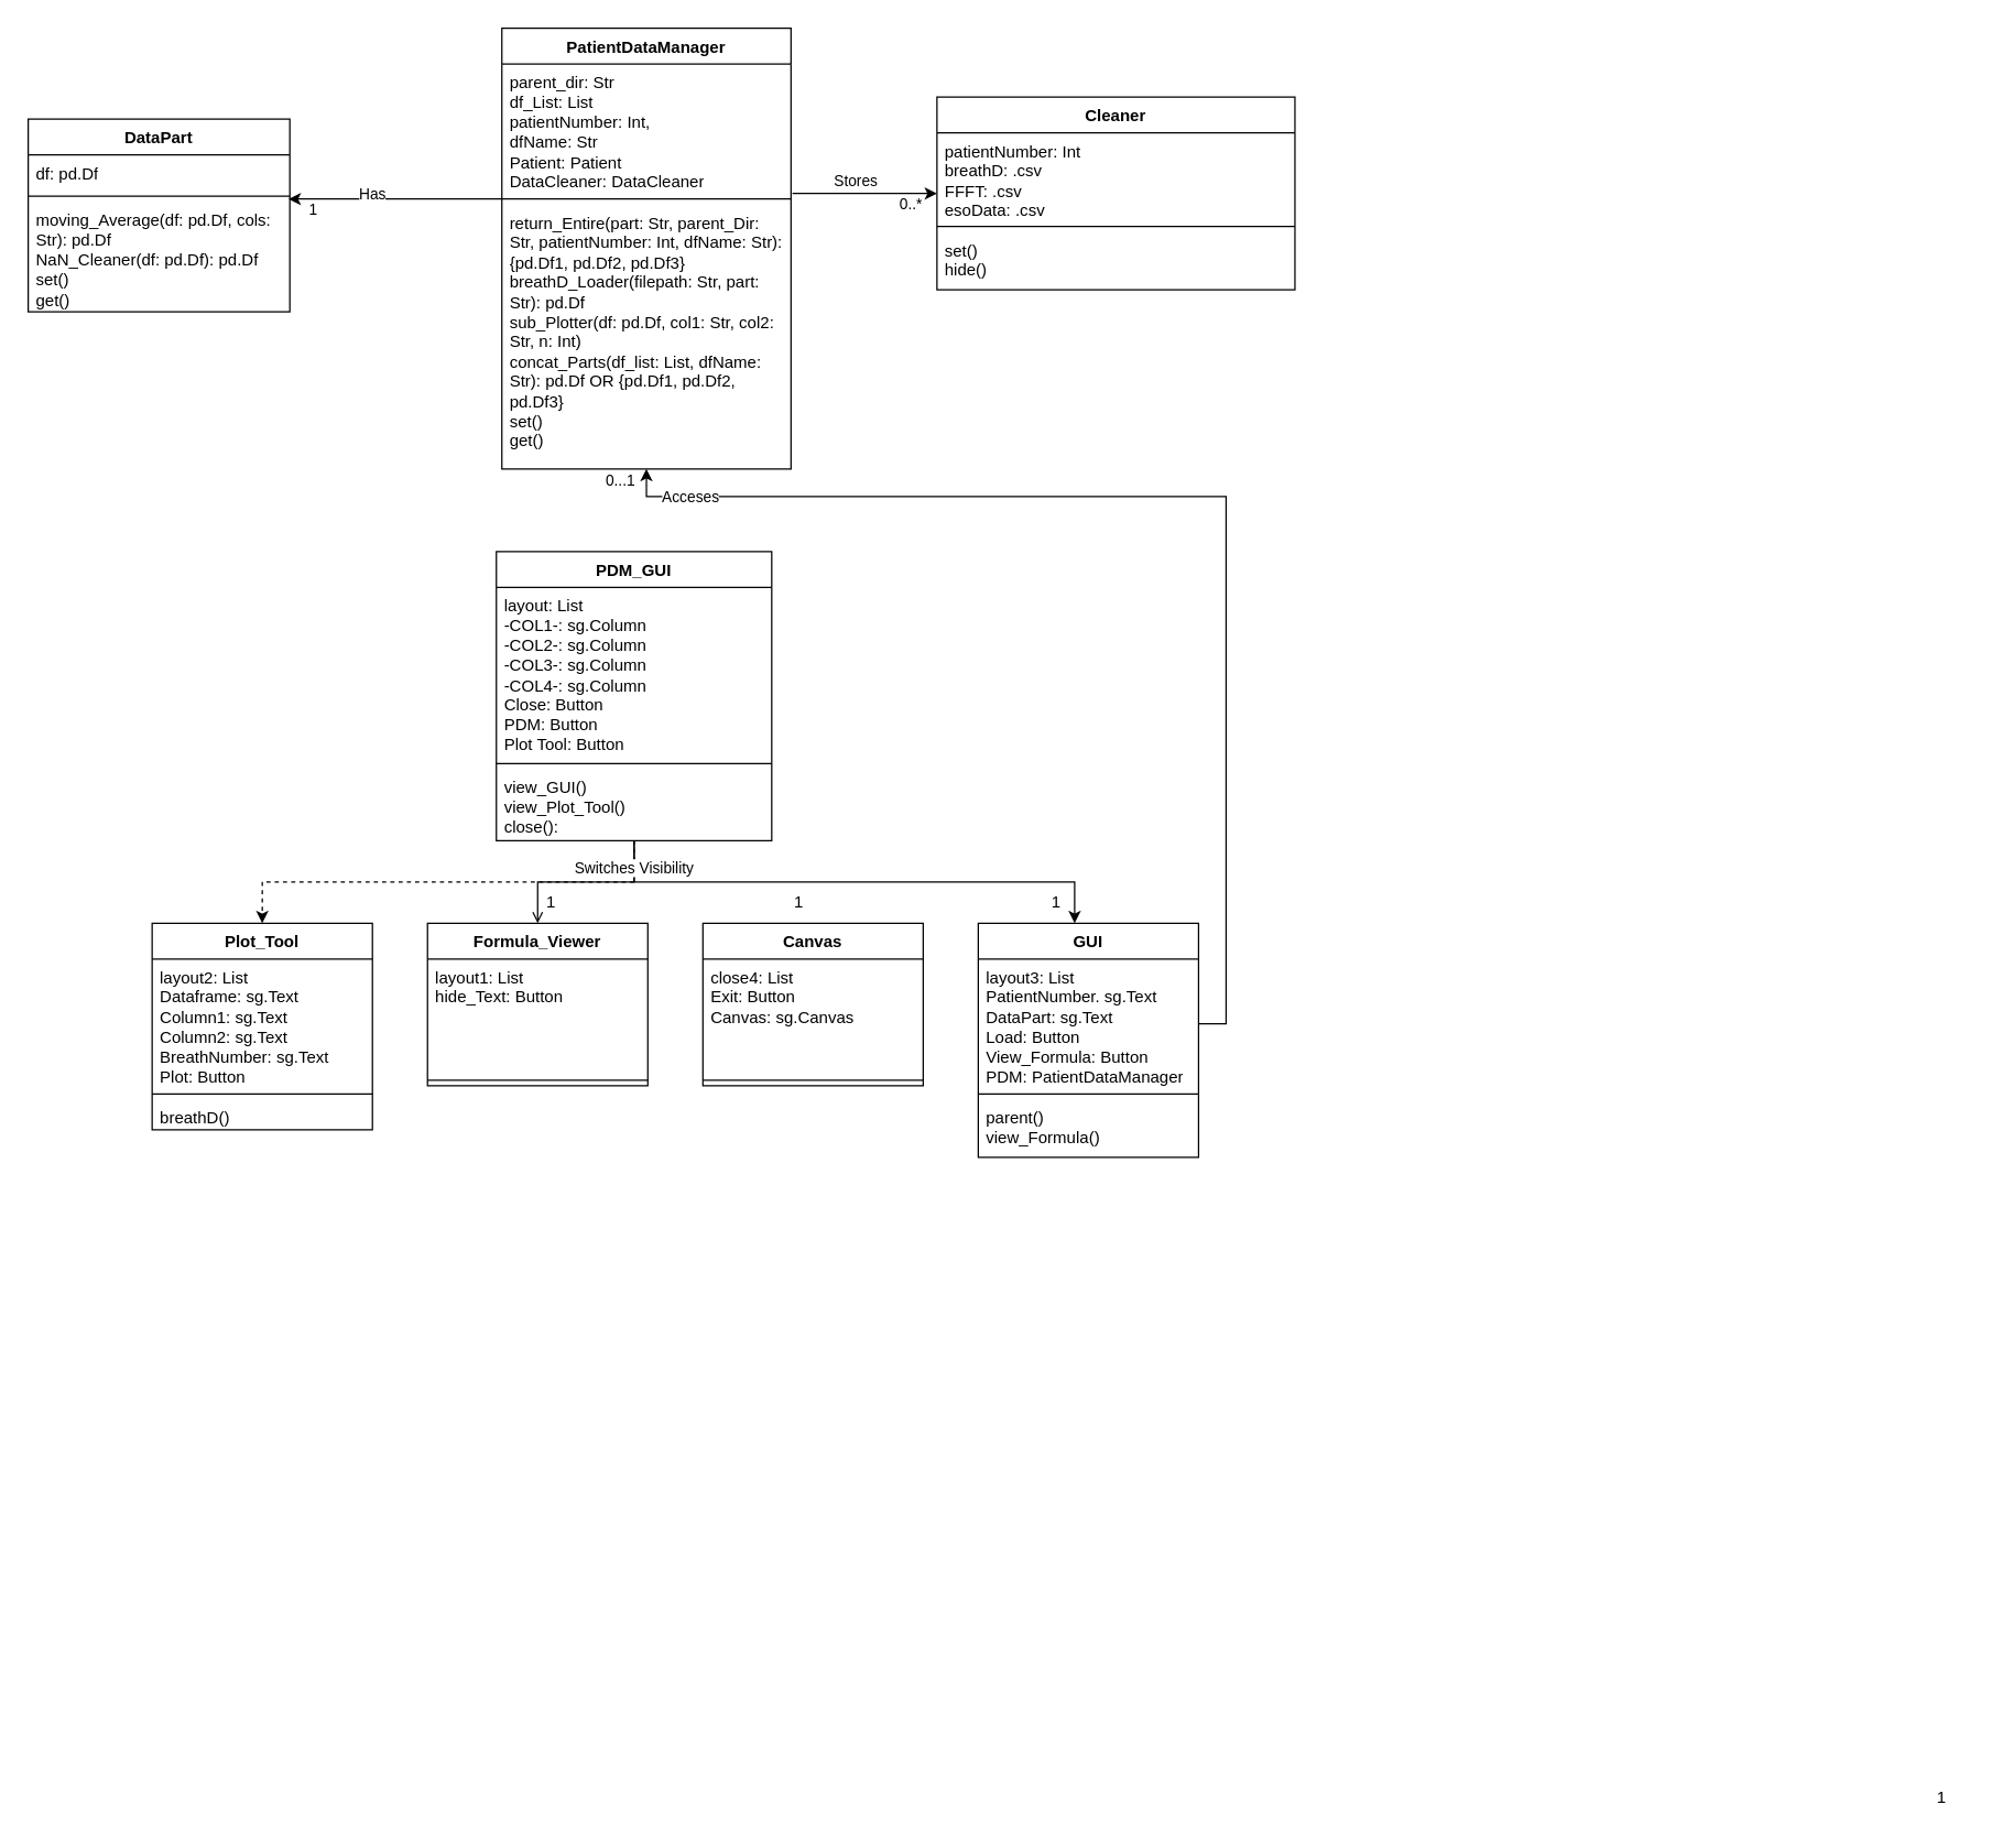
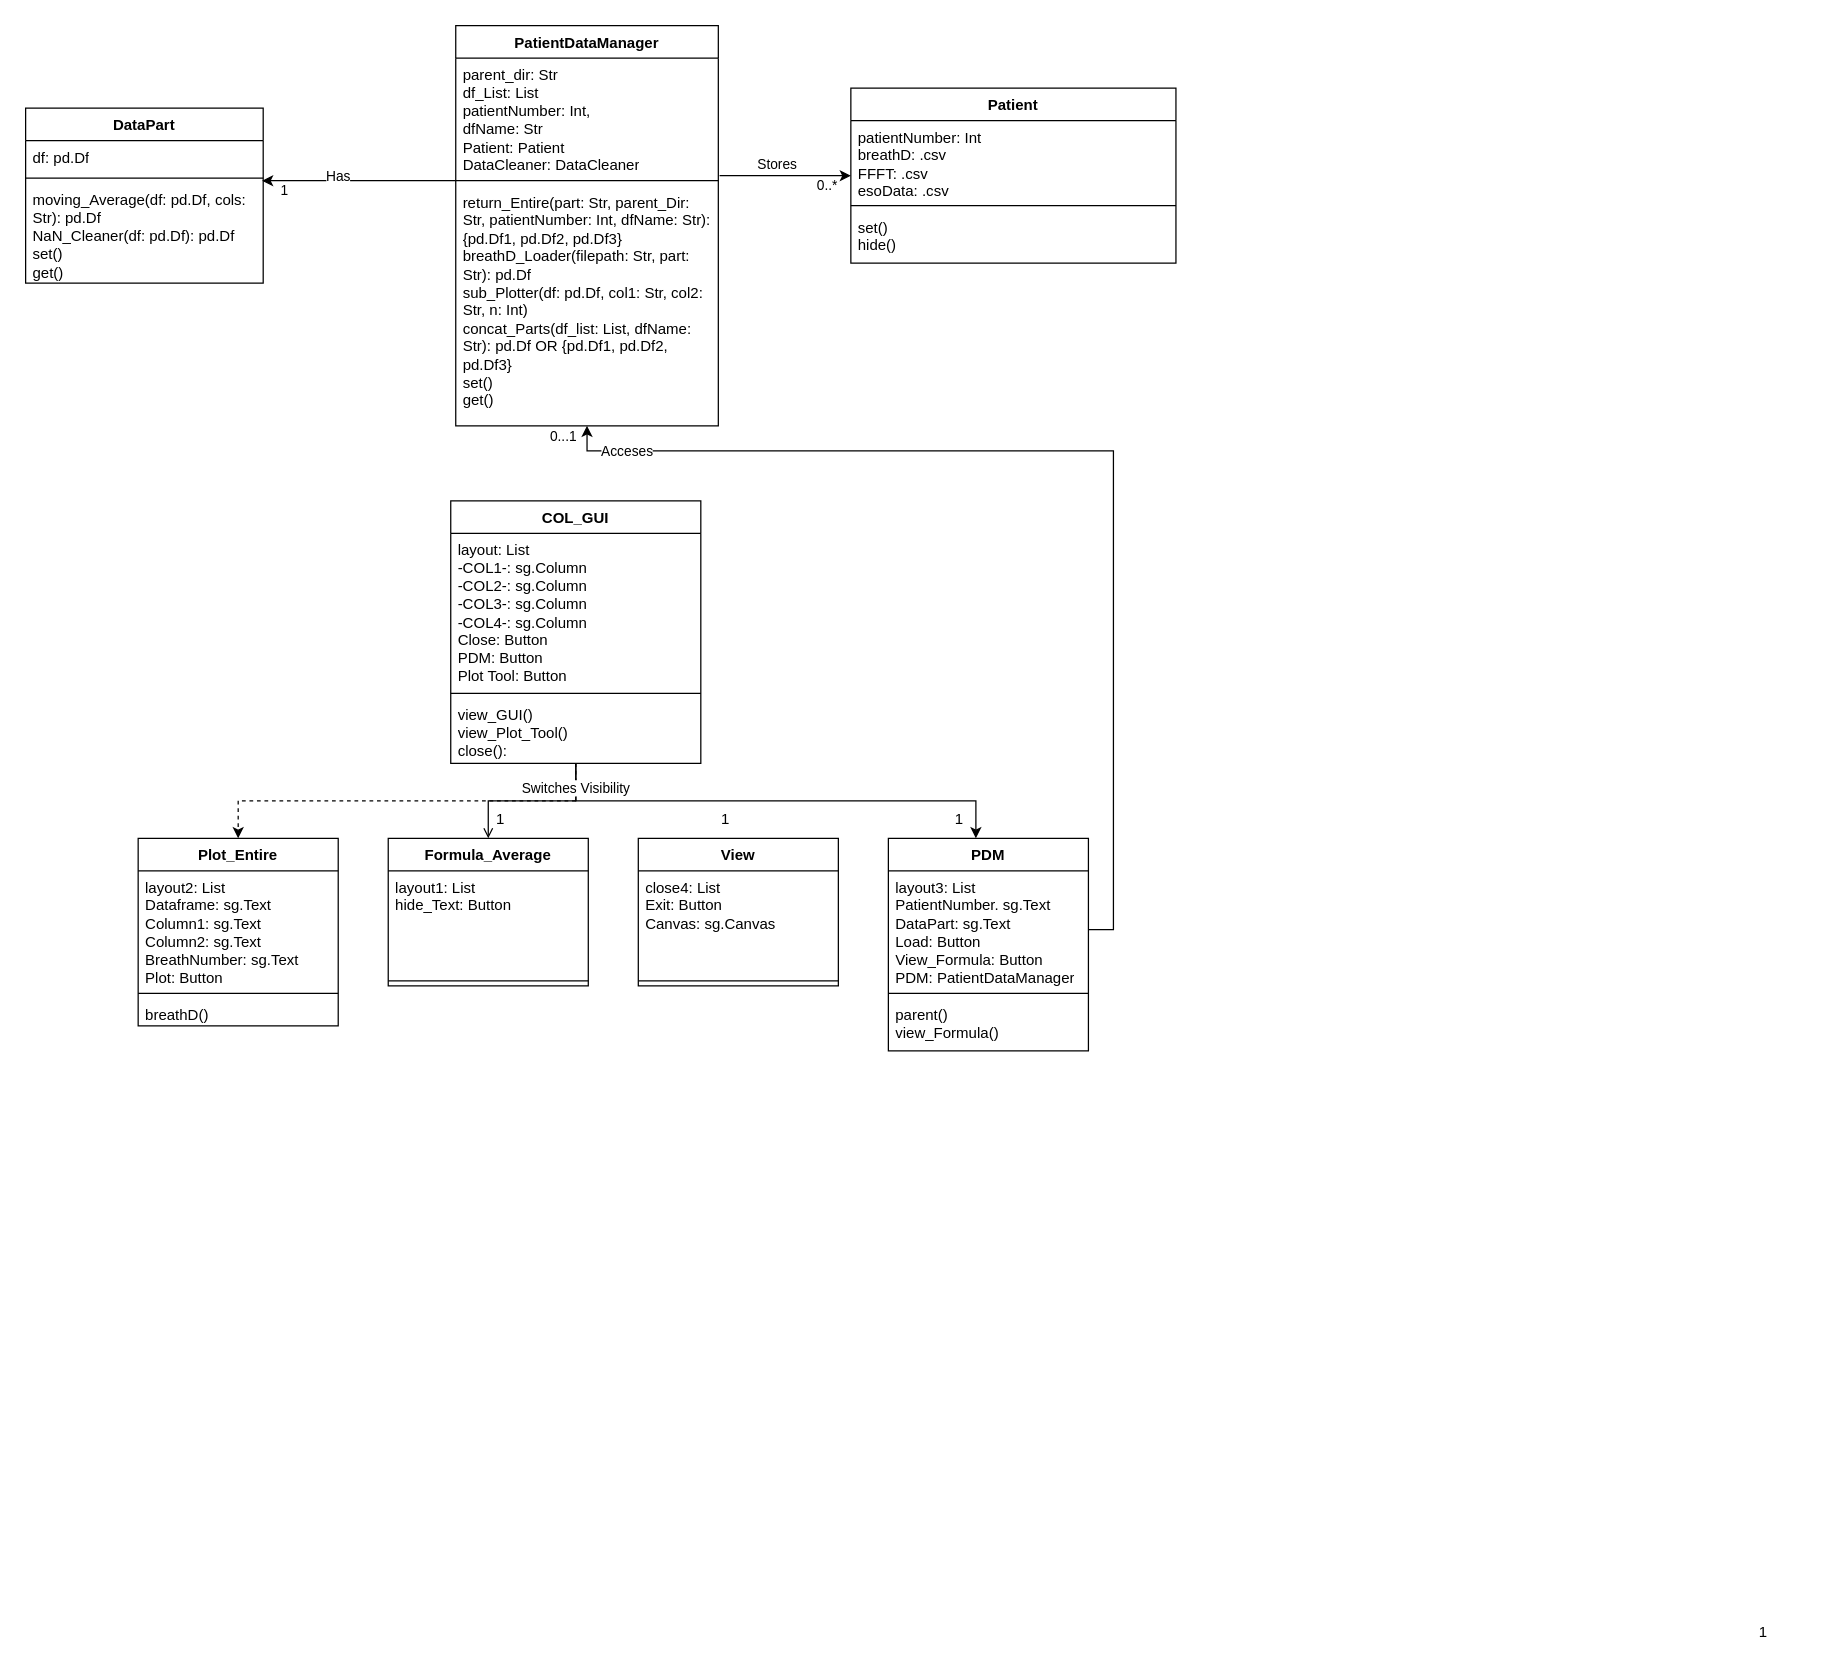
- <mxCell id="8" value="Cleaner" style="swimlane;fontStyle=1;align=center;verticalAlign=top;childLayout=stackLayout;horizontal=1;startSize=26;horizontalStack=0;resizeParent=1;resizeParentMax=0;resizeLast=0;collapsible=1;marginBottom=0;whiteSpace=wrap;html=1;" parent="1" vertex="1"><mxGeometry x="680" y="70" width="260" height="140" as="geometry" /></mxCell>
+ <mxCell id="8" value="Patient" style="swimlane;fontStyle=1;align=center;verticalAlign=top;childLayout=stackLayout;horizontal=1;startSize=26;horizontalStack=0;resizeParent=1;resizeParentMax=0;resizeLast=0;collapsible=1;marginBottom=0;whiteSpace=wrap;html=1;" parent="1" vertex="1"><mxGeometry x="680" y="70" width="260" height="140" as="geometry" /></mxCell>
- <mxCell id="19" value="PDM_GUI" style="swimlane;fontStyle=1;align=center;verticalAlign=top;childLayout=stackLayout;horizontal=1;startSize=26;horizontalStack=0;resizeParent=1;resizeParentMax=0;resizeLast=0;collapsible=1;marginBottom=0;whiteSpace=wrap;html=1;" parent="1" vertex="1"><mxGeometry x="360" y="400" width="200" height="210" as="geometry" /></mxCell>
+ <mxCell id="19" value="COL_GUI" style="swimlane;fontStyle=1;align=center;verticalAlign=top;childLayout=stackLayout;horizontal=1;startSize=26;horizontalStack=0;resizeParent=1;resizeParentMax=0;resizeLast=0;collapsible=1;marginBottom=0;whiteSpace=wrap;html=1;" parent="1" vertex="1"><mxGeometry x="360" y="400" width="200" height="210" as="geometry" /></mxCell>
- <mxCell id="23" value="Plot_Tool" style="swimlane;fontStyle=1;align=center;verticalAlign=top;childLayout=stackLayout;horizontal=1;startSize=26;horizontalStack=0;resizeParent=1;resizeParentMax=0;resizeLast=0;collapsible=1;marginBottom=0;whiteSpace=wrap;html=1;" parent="1" vertex="1"><mxGeometry x="110" y="670" width="160" height="150" as="geometry" /></mxCell>
+ <mxCell id="23" value="Plot_Entire" style="swimlane;fontStyle=1;align=center;verticalAlign=top;childLayout=stackLayout;horizontal=1;startSize=26;horizontalStack=0;resizeParent=1;resizeParentMax=0;resizeLast=0;collapsible=1;marginBottom=0;whiteSpace=wrap;html=1;" parent="1" vertex="1"><mxGeometry x="110" y="670" width="160" height="150" as="geometry" /></mxCell>
- <mxCell id="27" value="Formula_Viewer" style="swimlane;fontStyle=1;align=center;verticalAlign=top;childLayout=stackLayout;horizontal=1;startSize=26;horizontalStack=0;resizeParent=1;resizeParentMax=0;resizeLast=0;collapsible=1;marginBottom=0;whiteSpace=wrap;html=1;" parent="1" vertex="1"><mxGeometry x="310" y="670" width="160" height="118" as="geometry" /></mxCell>
+ <mxCell id="27" value="Formula_Average" style="swimlane;fontStyle=1;align=center;verticalAlign=top;childLayout=stackLayout;horizontal=1;startSize=26;horizontalStack=0;resizeParent=1;resizeParentMax=0;resizeLast=0;collapsible=1;marginBottom=0;whiteSpace=wrap;html=1;" parent="1" vertex="1"><mxGeometry x="310" y="670" width="160" height="118" as="geometry" /></mxCell>
- <mxCell id="34" value="Canvas" style="swimlane;fontStyle=1;align=center;verticalAlign=top;childLayout=stackLayout;horizontal=1;startSize=26;horizontalStack=0;resizeParent=1;resizeParentMax=0;resizeLast=0;collapsible=1;marginBottom=0;whiteSpace=wrap;html=1;" parent="1" vertex="1"><mxGeometry x="510" y="670" width="160" height="118" as="geometry" /></mxCell>
+ <mxCell id="34" value="View" style="swimlane;fontStyle=1;align=center;verticalAlign=top;childLayout=stackLayout;horizontal=1;startSize=26;horizontalStack=0;resizeParent=1;resizeParentMax=0;resizeLast=0;collapsible=1;marginBottom=0;whiteSpace=wrap;html=1;" parent="1" vertex="1"><mxGeometry x="510" y="670" width="160" height="118" as="geometry" /></mxCell>
- <mxCell id="30" value="GUI" style="swimlane;fontStyle=1;align=center;verticalAlign=top;childLayout=stackLayout;horizontal=1;startSize=26;horizontalStack=0;resizeParent=1;resizeParentMax=0;resizeLast=0;collapsible=1;marginBottom=0;whiteSpace=wrap;html=1;" parent="1" vertex="1"><mxGeometry x="710" y="670" width="160" height="170" as="geometry" /></mxCell>
+ <mxCell id="30" value="PDM" style="swimlane;fontStyle=1;align=center;verticalAlign=top;childLayout=stackLayout;horizontal=1;startSize=26;horizontalStack=0;resizeParent=1;resizeParentMax=0;resizeLast=0;collapsible=1;marginBottom=0;whiteSpace=wrap;html=1;" parent="1" vertex="1"><mxGeometry x="710" y="670" width="160" height="170" as="geometry" /></mxCell>
